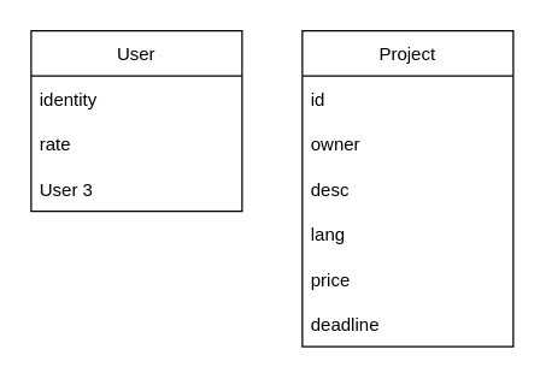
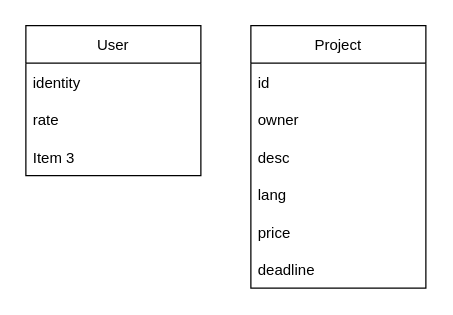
- <mxCell id="5" value="User 3" style="text;strokeColor=none;fillColor=none;align=left;verticalAlign=middle;spacingLeft=4;spacingRight=4;overflow=hidden;points=[[0,0.5],[1,0.5]];portConstraint=eastwest;rotatable=0;" vertex="1" parent="2"><mxGeometry y="90" width="140" height="30" as="geometry" /></mxCell>
+ <mxCell id="5" value="Item 3" style="text;strokeColor=none;fillColor=none;align=left;verticalAlign=middle;spacingLeft=4;spacingRight=4;overflow=hidden;points=[[0,0.5],[1,0.5]];portConstraint=eastwest;rotatable=0;" vertex="1" parent="2"><mxGeometry y="90" width="140" height="30" as="geometry" /></mxCell>
